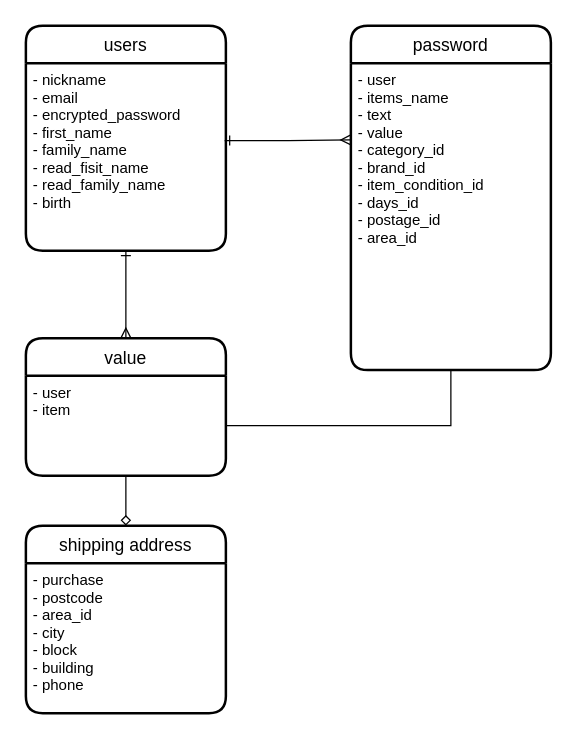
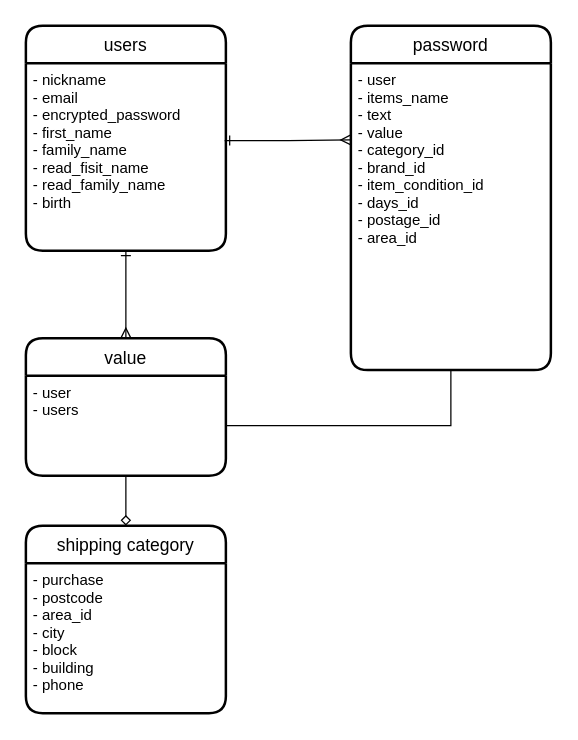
- <mxCell id="11" value="- user&#10;- item" style="align=left;strokeColor=none;fillColor=none;spacingLeft=4;fontSize=12;verticalAlign=top;resizable=0;rotatable=0;part=1;" parent="10" vertex="1"><mxGeometry y="30" width="160" height="80" as="geometry" /></mxCell>
+ <mxCell id="11" value="- user&#10;- users" style="align=left;strokeColor=none;fillColor=none;spacingLeft=4;fontSize=12;verticalAlign=top;resizable=0;rotatable=0;part=1;" parent="10" vertex="1"><mxGeometry y="30" width="160" height="80" as="geometry" /></mxCell>
- <mxCell id="7" value="shipping address" style="swimlane;childLayout=stackLayout;horizontal=1;startSize=30;horizontalStack=0;rounded=1;fontSize=14;fontStyle=0;strokeWidth=2;resizeParent=0;resizeLast=1;shadow=0;dashed=0;align=center;fillColor=none;" parent="1" vertex="1"><mxGeometry x="20" y="420" width="160" height="150" as="geometry" /></mxCell>
+ <mxCell id="7" value="shipping category" style="swimlane;childLayout=stackLayout;horizontal=1;startSize=30;horizontalStack=0;rounded=1;fontSize=14;fontStyle=0;strokeWidth=2;resizeParent=0;resizeLast=1;shadow=0;dashed=0;align=center;fillColor=none;" parent="1" vertex="1"><mxGeometry x="20" y="420" width="160" height="150" as="geometry" /></mxCell>
